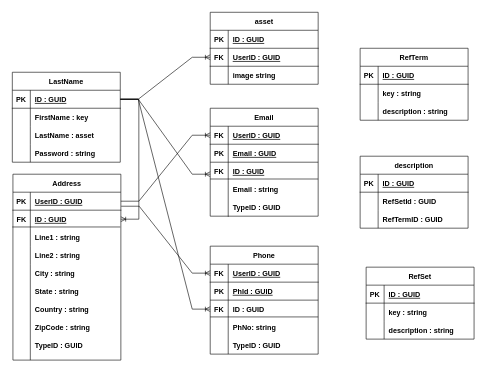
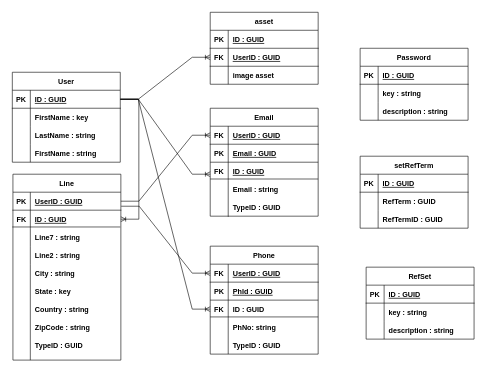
- <mxCell id="87" value="RefTerm" style="shape=table;startSize=30;container=1;collapsible=1;childLayout=tableLayout;fixedRows=1;rowLines=0;fontStyle=1;align=center;resizeLast=1;" parent="1" vertex="1"><mxGeometry x="600" y="80" width="180" height="120" as="geometry" /></mxCell>
+ <mxCell id="87" value="Password" style="shape=table;startSize=30;container=1;collapsible=1;childLayout=tableLayout;fixedRows=1;rowLines=0;fontStyle=1;align=center;resizeLast=1;" parent="1" vertex="1"><mxGeometry x="600" y="80" width="180" height="120" as="geometry" /></mxCell>
- <mxCell id="106" value="image string" style="shape=partialRectangle;connectable=0;fillColor=none;top=0;left=0;bottom=0;right=0;align=left;spacingLeft=6;overflow=hidden;fontStyle=1" parent="104" vertex="1"><mxGeometry x="30" width="150" height="30" as="geometry"><mxRectangle width="150" height="30" as="alternateBounds" /></mxGeometry></mxCell>
+ <mxCell id="106" value="image asset" style="shape=partialRectangle;connectable=0;fillColor=none;top=0;left=0;bottom=0;right=0;align=left;spacingLeft=6;overflow=hidden;fontStyle=1" parent="104" vertex="1"><mxGeometry x="30" width="150" height="30" as="geometry"><mxRectangle width="150" height="30" as="alternateBounds" /></mxGeometry></mxCell>
- <mxCell id="2" value="LastName" style="shape=table;startSize=30;container=1;collapsible=1;childLayout=tableLayout;fixedRows=1;rowLines=0;fontStyle=1;align=center;resizeLast=1;" parent="1" vertex="1"><mxGeometry x="20" y="120" width="180" height="150" as="geometry" /></mxCell>
+ <mxCell id="2" value="User" style="shape=table;startSize=30;container=1;collapsible=1;childLayout=tableLayout;fixedRows=1;rowLines=0;fontStyle=1;align=center;resizeLast=1;" parent="1" vertex="1"><mxGeometry x="20" y="120" width="180" height="150" as="geometry" /></mxCell>
- <mxCell id="11" value="LastName : asset" style="shape=partialRectangle;connectable=0;fillColor=none;top=0;left=0;bottom=0;right=0;align=left;spacingLeft=6;overflow=hidden;fontStyle=1" parent="9" vertex="1"><mxGeometry x="30" width="150" height="30" as="geometry"><mxRectangle width="150" height="30" as="alternateBounds" /></mxGeometry></mxCell>
+ <mxCell id="11" value="LastName : string" style="shape=partialRectangle;connectable=0;fillColor=none;top=0;left=0;bottom=0;right=0;align=left;spacingLeft=6;overflow=hidden;fontStyle=1" parent="9" vertex="1"><mxGeometry x="30" width="150" height="30" as="geometry"><mxRectangle width="150" height="30" as="alternateBounds" /></mxGeometry></mxCell>
- <mxCell id="37" value="Password : string" style="shape=partialRectangle;connectable=0;fillColor=none;top=0;left=0;bottom=0;right=0;align=left;spacingLeft=6;overflow=hidden;fontStyle=1" parent="35" vertex="1"><mxGeometry x="30" width="150" height="30" as="geometry"><mxRectangle width="150" height="30" as="alternateBounds" /></mxGeometry></mxCell>
+ <mxCell id="37" value="FirstName : string" style="shape=partialRectangle;connectable=0;fillColor=none;top=0;left=0;bottom=0;right=0;align=left;spacingLeft=6;overflow=hidden;fontStyle=1" parent="35" vertex="1"><mxGeometry x="30" width="150" height="30" as="geometry"><mxRectangle width="150" height="30" as="alternateBounds" /></mxGeometry></mxCell>
- <mxCell id="107" value="description" style="shape=table;startSize=30;container=1;collapsible=1;childLayout=tableLayout;fixedRows=1;rowLines=0;fontStyle=1;align=center;resizeLast=1;" parent="1" vertex="1"><mxGeometry x="600" y="260" width="180" height="120" as="geometry" /></mxCell>
+ <mxCell id="107" value="setRefTerm" style="shape=table;startSize=30;container=1;collapsible=1;childLayout=tableLayout;fixedRows=1;rowLines=0;fontStyle=1;align=center;resizeLast=1;" parent="1" vertex="1"><mxGeometry x="600" y="260" width="180" height="120" as="geometry" /></mxCell>
- <mxCell id="12" value="Address" style="shape=table;startSize=30;container=1;collapsible=1;childLayout=tableLayout;fixedRows=1;rowLines=0;fontStyle=1;align=center;resizeLast=1;strokeWidth=1;" parent="1" vertex="1"><mxGeometry x="21" y="290" width="180" height="310" as="geometry"><mxRectangle x="30" y="270" width="70" height="30" as="alternateBounds" /></mxGeometry></mxCell>
+ <mxCell id="12" value="Line" style="shape=table;startSize=30;container=1;collapsible=1;childLayout=tableLayout;fixedRows=1;rowLines=0;fontStyle=1;align=center;resizeLast=1;strokeWidth=1;" parent="1" vertex="1"><mxGeometry x="21" y="290" width="180" height="310" as="geometry"><mxRectangle x="30" y="270" width="70" height="30" as="alternateBounds" /></mxGeometry></mxCell>
- <mxCell id="113" value="RefSetId : GUID" style="shape=partialRectangle;connectable=0;fillColor=none;top=0;left=0;bottom=0;right=0;align=left;spacingLeft=6;overflow=hidden;fontStyle=1" parent="111" vertex="1"><mxGeometry x="30" width="150" height="30" as="geometry"><mxRectangle width="150" height="30" as="alternateBounds" /></mxGeometry></mxCell>
+ <mxCell id="113" value="RefTerm : GUID" style="shape=partialRectangle;connectable=0;fillColor=none;top=0;left=0;bottom=0;right=0;align=left;spacingLeft=6;overflow=hidden;fontStyle=1" parent="111" vertex="1"><mxGeometry x="30" width="150" height="30" as="geometry"><mxRectangle width="150" height="30" as="alternateBounds" /></mxGeometry></mxCell>
- <mxCell id="21" value="Line1 : string" style="shape=partialRectangle;connectable=0;fillColor=none;top=0;left=0;bottom=0;right=0;align=left;spacingLeft=6;overflow=hidden;fontStyle=1" parent="19" vertex="1"><mxGeometry x="29" width="151" height="30" as="geometry"><mxRectangle width="151" height="30" as="alternateBounds" /></mxGeometry></mxCell>
+ <mxCell id="21" value="Line7 : string" style="shape=partialRectangle;connectable=0;fillColor=none;top=0;left=0;bottom=0;right=0;align=left;spacingLeft=6;overflow=hidden;fontStyle=1" parent="19" vertex="1"><mxGeometry x="29" width="151" height="30" as="geometry"><mxRectangle width="151" height="30" as="alternateBounds" /></mxGeometry></mxCell>
- <mxCell id="30" value="State : string" style="shape=partialRectangle;connectable=0;fillColor=none;top=0;left=0;bottom=0;right=0;align=left;spacingLeft=6;overflow=hidden;fontStyle=1" parent="28" vertex="1"><mxGeometry x="30" y="10" width="150" height="30" as="geometry"><mxRectangle width="150" height="30" as="alternateBounds" /></mxGeometry></mxCell>
+ <mxCell id="30" value="State : key" style="shape=partialRectangle;connectable=0;fillColor=none;top=0;left=0;bottom=0;right=0;align=left;spacingLeft=6;overflow=hidden;fontStyle=1" parent="28" vertex="1"><mxGeometry x="30" y="10" width="150" height="30" as="geometry"><mxRectangle width="150" height="30" as="alternateBounds" /></mxGeometry></mxCell>
